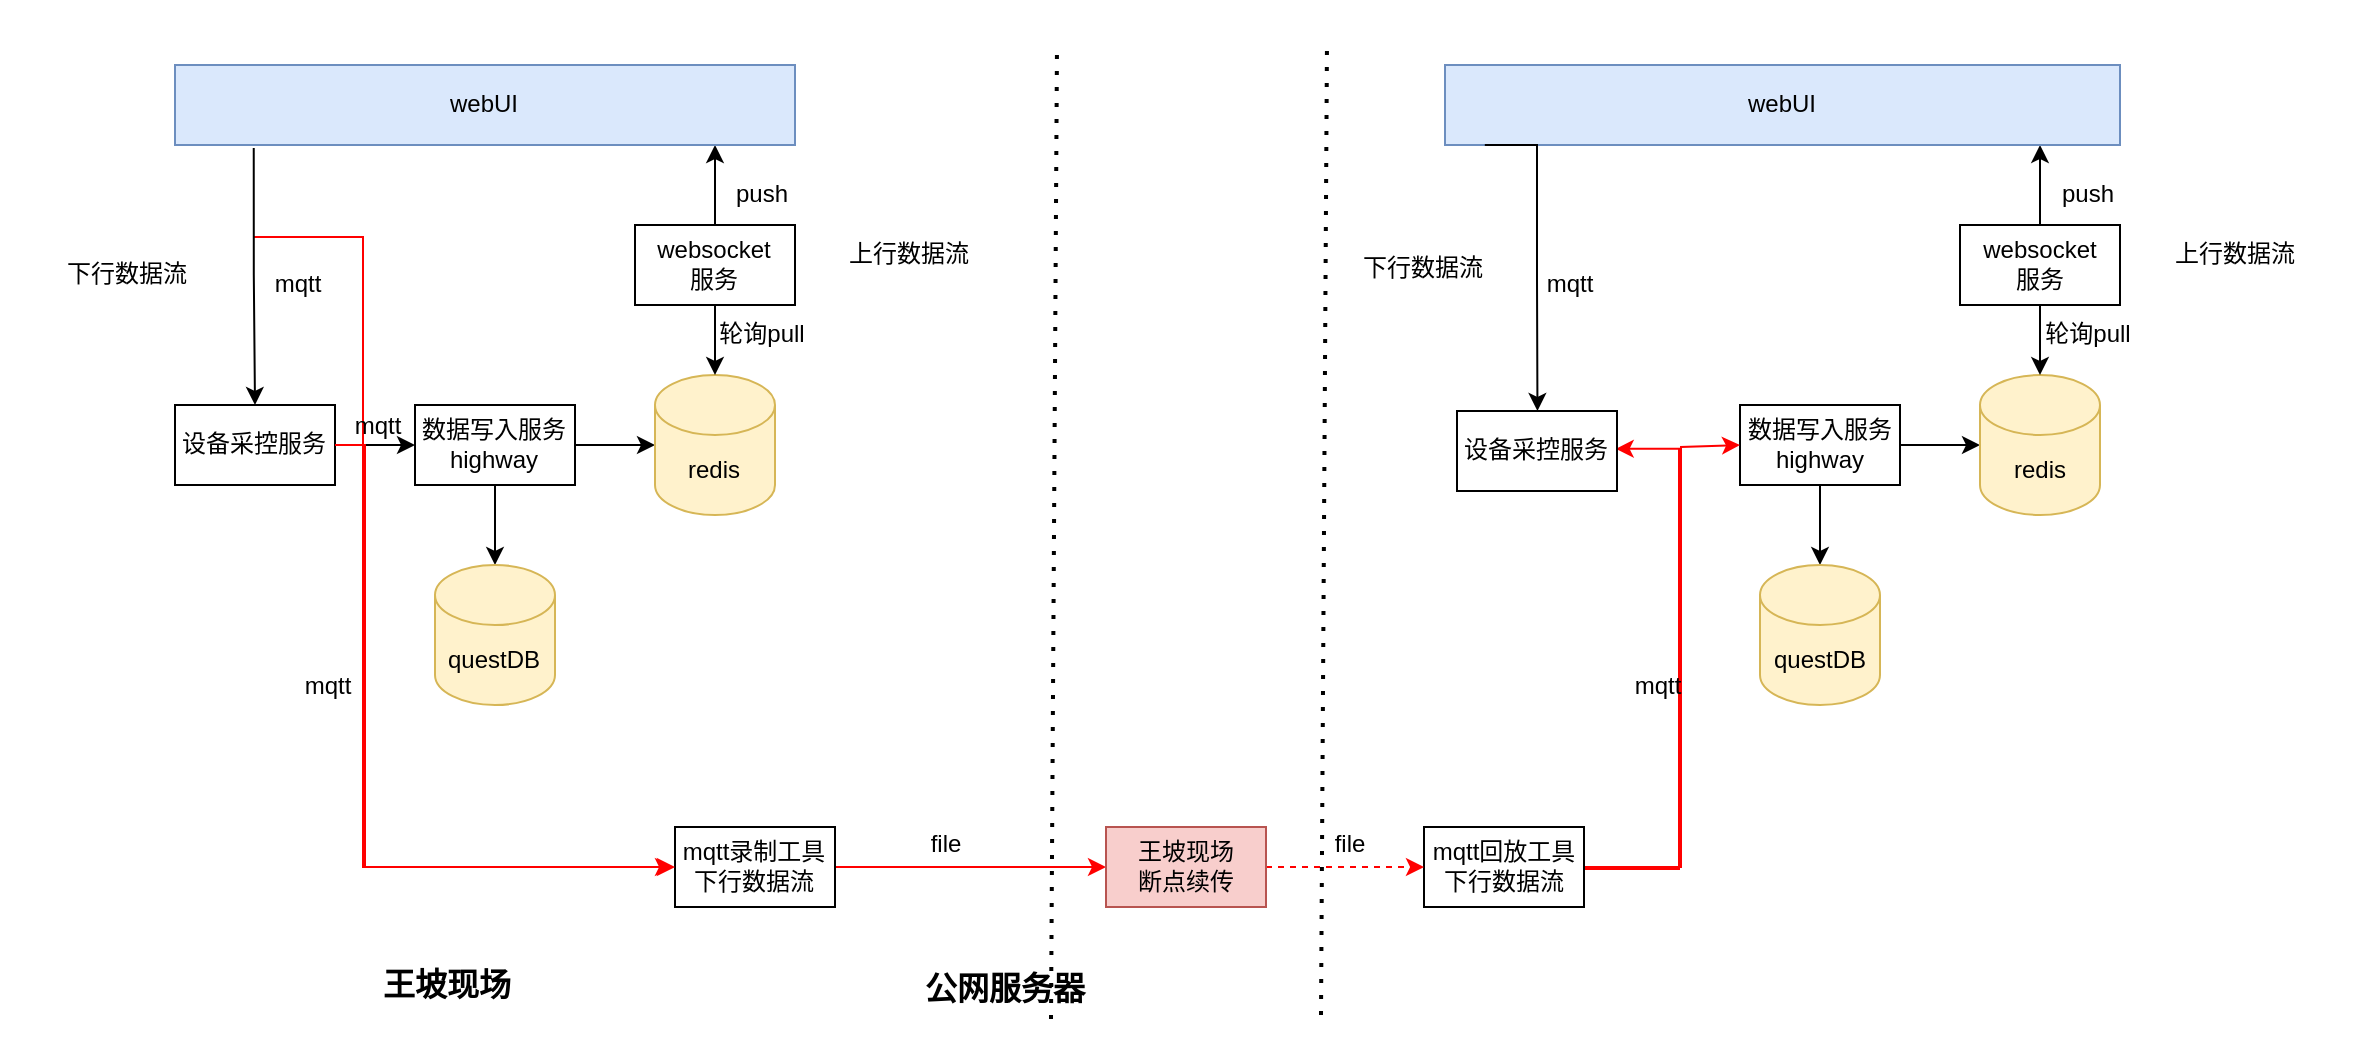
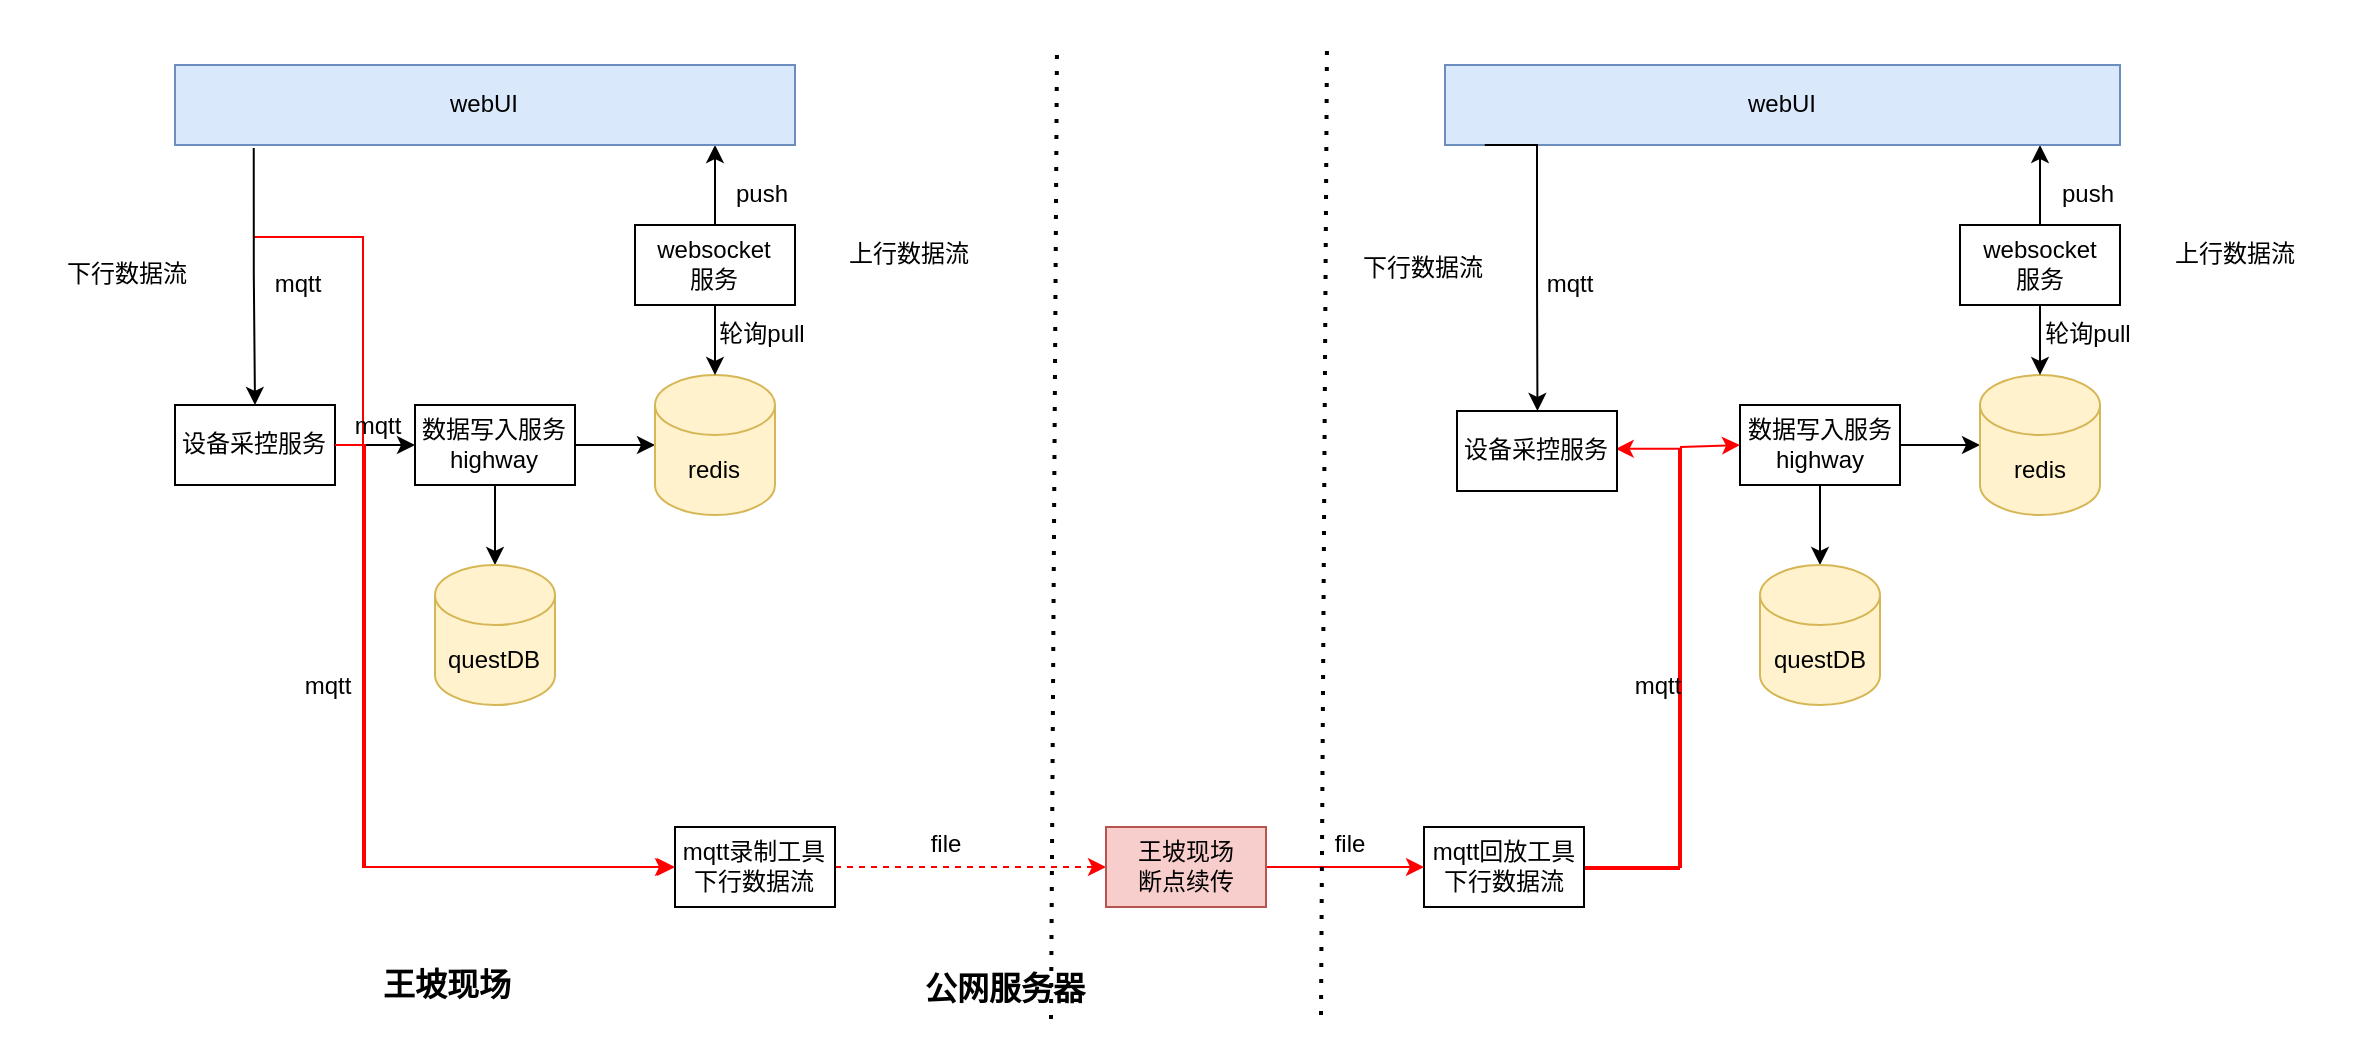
- <mxCell id="33" value="" style="edgeStyle=orthogonalEdgeStyle;rounded=0;orthogonalLoop=1;jettySize=auto;html=1;strokeColor=#FF0000;" edge="1" parent="1" source="34" target="40"><mxGeometry relative="1" as="geometry" /></mxCell>
+ <mxCell id="33" value="" style="edgeStyle=orthogonalEdgeStyle;rounded=0;orthogonalLoop=1;jettySize=auto;html=1;strokeColor=#FF0000;dashed=1;" edge="1" parent="1" source="34" target="40"><mxGeometry relative="1" as="geometry" /></mxCell>
- <mxCell id="39" value="" style="edgeStyle=orthogonalEdgeStyle;rounded=0;orthogonalLoop=1;jettySize=auto;html=1;strokeColor=#FF0000;dashed=1;" edge="1" parent="1" source="40" target="37"><mxGeometry relative="1" as="geometry" /></mxCell>
+ <mxCell id="39" value="" style="edgeStyle=orthogonalEdgeStyle;rounded=0;orthogonalLoop=1;jettySize=auto;html=1;strokeColor=#FF0000;" edge="1" parent="1" source="40" target="37"><mxGeometry relative="1" as="geometry" /></mxCell>
